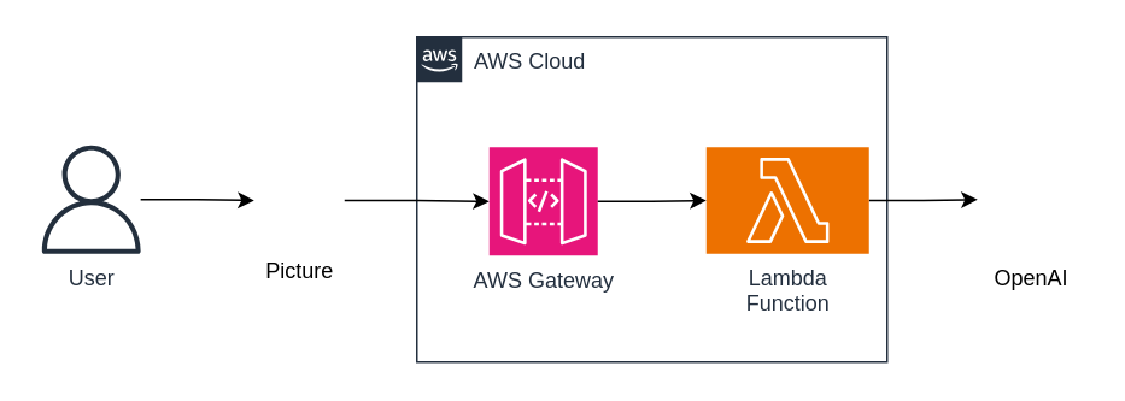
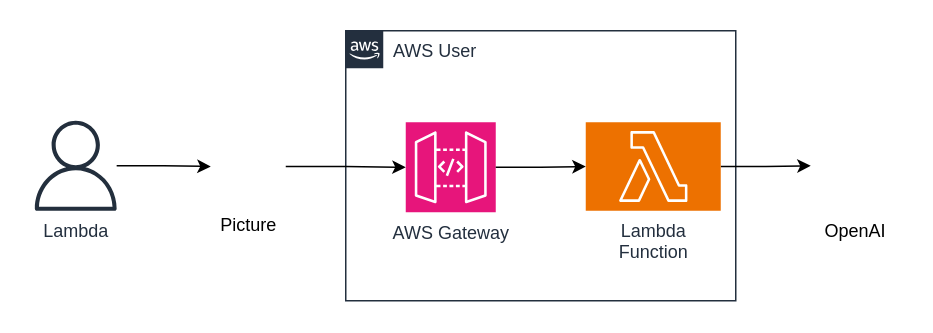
- <mxCell id="4" value="AWS Cloud" style="points=[[0,0],[0.25,0],[0.5,0],[0.75,0],[1,0],[1,0.25],[1,0.5],[1,0.75],[1,1],[0.75,1],[0.5,1],[0.25,1],[0,1],[0,0.75],[0,0.5],[0,0.25]];outlineConnect=0;gradientColor=none;html=1;whiteSpace=wrap;fontSize=12;fontStyle=0;container=0;pointerEvents=0;collapsible=0;recursiveResize=0;shape=mxgraph.aws4.group;grIcon=mxgraph.aws4.group_aws_cloud_alt;strokeColor=#232F3E;fillColor=none;verticalAlign=top;align=left;spacingLeft=30;fontColor=#232F3E;dashed=0;" vertex="1" parent="1"><mxGeometry x="230" y="20" width="260" height="180" as="geometry" /></mxCell>
+ <mxCell id="4" value="AWS User" style="points=[[0,0],[0.25,0],[0.5,0],[0.75,0],[1,0],[1,0.25],[1,0.5],[1,0.75],[1,1],[0.75,1],[0.5,1],[0.25,1],[0,1],[0,0.75],[0,0.5],[0,0.25]];outlineConnect=0;gradientColor=none;html=1;whiteSpace=wrap;fontSize=12;fontStyle=0;container=0;pointerEvents=0;collapsible=0;recursiveResize=0;shape=mxgraph.aws4.group;grIcon=mxgraph.aws4.group_aws_cloud_alt;strokeColor=#232F3E;fillColor=none;verticalAlign=top;align=left;spacingLeft=30;fontColor=#232F3E;dashed=0;" vertex="1" parent="1"><mxGeometry x="230" y="20" width="260" height="180" as="geometry" /></mxCell>
- <mxCell id="3" value="User" style="sketch=0;outlineConnect=0;fontColor=#232F3E;gradientColor=none;fillColor=#232F3D;strokeColor=none;dashed=0;verticalLabelPosition=bottom;verticalAlign=top;align=center;html=1;fontSize=12;fontStyle=0;aspect=fixed;pointerEvents=1;shape=mxgraph.aws4.user;" vertex="1" parent="1"><mxGeometry x="20" y="80" width="60" height="60" as="geometry" /></mxCell>
+ <mxCell id="3" value="Lambda" style="sketch=0;outlineConnect=0;fontColor=#232F3E;gradientColor=none;fillColor=#232F3D;strokeColor=none;dashed=0;verticalLabelPosition=bottom;verticalAlign=top;align=center;html=1;fontSize=12;fontStyle=0;aspect=fixed;pointerEvents=1;shape=mxgraph.aws4.user;" vertex="1" parent="1"><mxGeometry x="20" y="80" width="60" height="60" as="geometry" /></mxCell>
